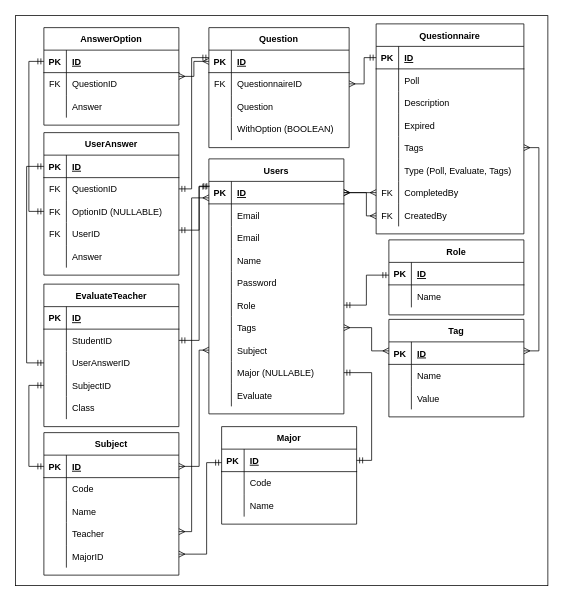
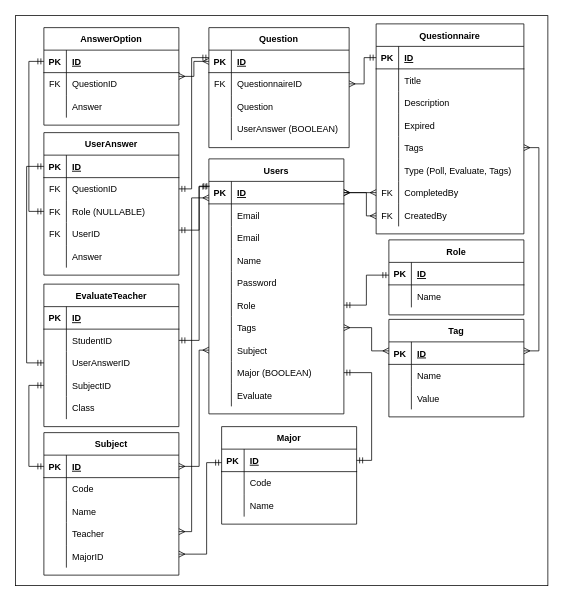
- <mxCell id="87" value="Poll" style="shape=partialRectangle;connectable=0;fillColor=none;top=0;left=0;bottom=0;right=0;align=left;spacingLeft=6;overflow=hidden;" parent="85" vertex="1"><mxGeometry x="30" width="167" height="30" as="geometry"><mxRectangle width="167" height="30" as="alternateBounds" /></mxGeometry></mxCell>
+ <mxCell id="87" value="Title" style="shape=partialRectangle;connectable=0;fillColor=none;top=0;left=0;bottom=0;right=0;align=left;spacingLeft=6;overflow=hidden;" parent="85" vertex="1"><mxGeometry x="30" width="167" height="30" as="geometry"><mxRectangle width="167" height="30" as="alternateBounds" /></mxGeometry></mxCell>
- <mxCell id="118" value="WithOption (BOOLEAN)" style="shape=partialRectangle;connectable=0;fillColor=none;top=0;left=0;bottom=0;right=0;align=left;spacingLeft=6;overflow=hidden;" parent="116" vertex="1"><mxGeometry x="30" width="157" height="30" as="geometry"><mxRectangle width="157" height="30" as="alternateBounds" /></mxGeometry></mxCell>
+ <mxCell id="118" value="UserAnswer (BOOLEAN)" style="shape=partialRectangle;connectable=0;fillColor=none;top=0;left=0;bottom=0;right=0;align=left;spacingLeft=6;overflow=hidden;" parent="116" vertex="1"><mxGeometry x="30" width="157" height="30" as="geometry"><mxRectangle width="157" height="30" as="alternateBounds" /></mxGeometry></mxCell>
- <mxCell id="143" value="OptionID (NULLABLE)" style="shape=partialRectangle;connectable=0;fillColor=none;top=0;left=0;bottom=0;right=0;align=left;spacingLeft=6;overflow=hidden;" parent="141" vertex="1"><mxGeometry x="30" width="150" height="30" as="geometry"><mxRectangle width="150" height="30" as="alternateBounds" /></mxGeometry></mxCell>
+ <mxCell id="143" value="Role (NULLABLE)" style="shape=partialRectangle;connectable=0;fillColor=none;top=0;left=0;bottom=0;right=0;align=left;spacingLeft=6;overflow=hidden;" parent="141" vertex="1"><mxGeometry x="30" width="150" height="30" as="geometry"><mxRectangle width="150" height="30" as="alternateBounds" /></mxGeometry></mxCell>
- <mxCell id="30" value="Major (NULLABLE)" style="shape=partialRectangle;connectable=0;fillColor=none;top=0;left=0;bottom=0;right=0;align=left;spacingLeft=6;overflow=hidden;" parent="28" vertex="1"><mxGeometry x="30" width="150" height="30" as="geometry"><mxRectangle width="150" height="30" as="alternateBounds" /></mxGeometry></mxCell>
+ <mxCell id="30" value="Major (BOOLEAN)" style="shape=partialRectangle;connectable=0;fillColor=none;top=0;left=0;bottom=0;right=0;align=left;spacingLeft=6;overflow=hidden;" parent="28" vertex="1"><mxGeometry x="30" width="150" height="30" as="geometry"><mxRectangle width="150" height="30" as="alternateBounds" /></mxGeometry></mxCell>
